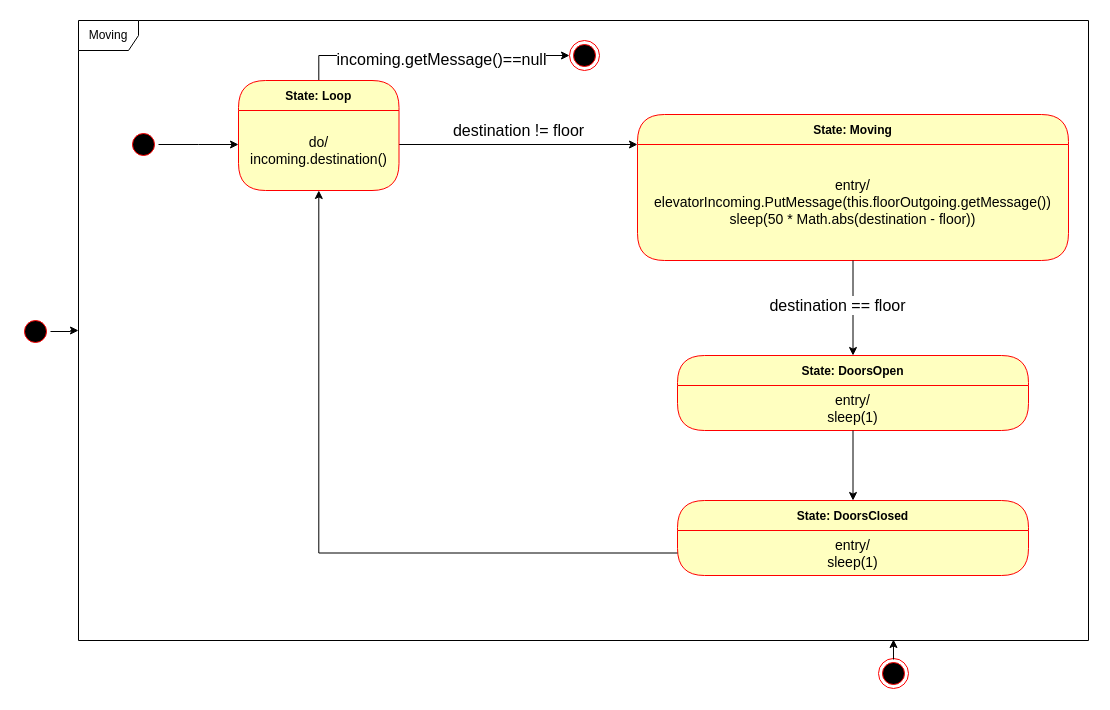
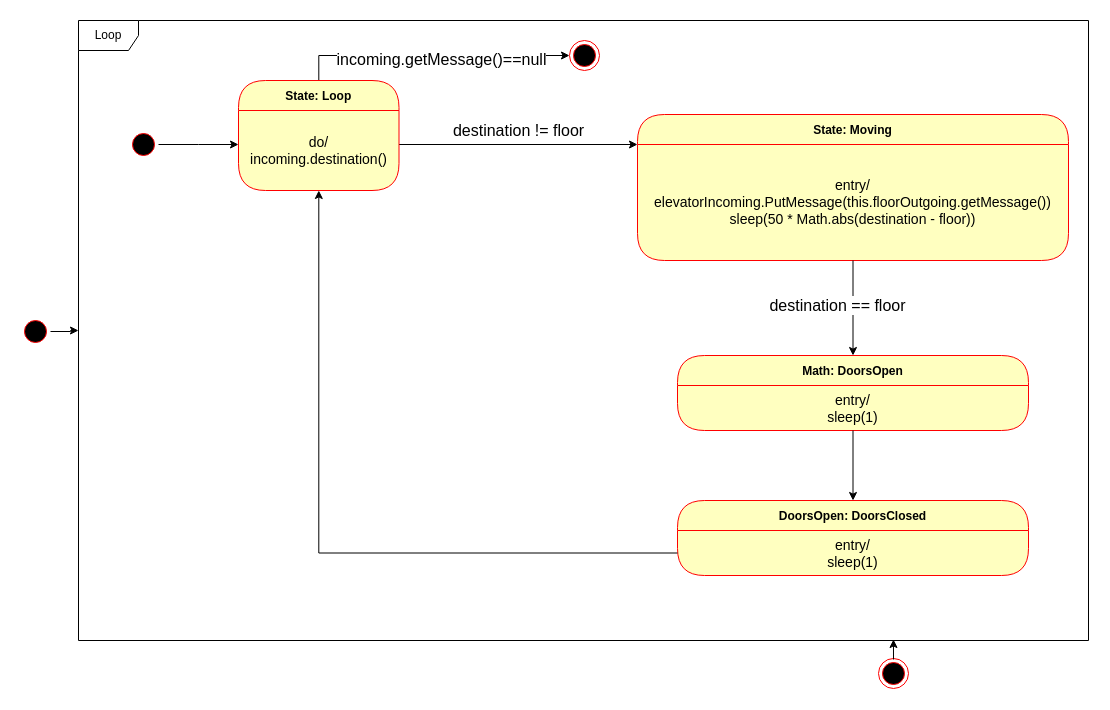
- <mxCell id="6" value="Moving" style="shape=umlFrame;whiteSpace=wrap;html=1;pointerEvents=0;" vertex="1" parent="1"><mxGeometry x="78" width="1010" height="620" as="geometry" y="20" /></mxCell>
+ <mxCell id="6" value="Loop" style="shape=umlFrame;whiteSpace=wrap;html=1;pointerEvents=0;" vertex="1" parent="1"><mxGeometry x="78" width="1010" height="620" as="geometry" y="20" /></mxCell>
- <mxCell id="18" value="State: DoorsOpen" style="swimlane;fontStyle=1;align=center;verticalAlign=middle;childLayout=stackLayout;horizontal=1;startSize=30;horizontalStack=0;resizeParent=0;resizeLast=1;container=0;fontColor=#000000;collapsible=0;rounded=1;arcSize=30;strokeColor=#ff0000;fillColor=#ffffc0;swimlaneFillColor=#ffffc0;dropTarget=0;" vertex="1" parent="1"><mxGeometry x="677" y="355" width="351" height="75" as="geometry" /></mxCell>
+ <mxCell id="18" value="Math: DoorsOpen" style="swimlane;fontStyle=1;align=center;verticalAlign=middle;childLayout=stackLayout;horizontal=1;startSize=30;horizontalStack=0;resizeParent=0;resizeLast=1;container=0;fontColor=#000000;collapsible=0;rounded=1;arcSize=30;strokeColor=#ff0000;fillColor=#ffffc0;swimlaneFillColor=#ffffc0;dropTarget=0;" vertex="1" parent="1"><mxGeometry x="677" y="355" width="351" height="75" as="geometry" /></mxCell>
- <mxCell id="22" value="State: DoorsClosed" style="swimlane;fontStyle=1;align=center;verticalAlign=middle;childLayout=stackLayout;horizontal=1;startSize=30;horizontalStack=0;resizeParent=0;resizeLast=1;container=0;fontColor=#000000;collapsible=0;rounded=1;arcSize=30;strokeColor=#ff0000;fillColor=#ffffc0;swimlaneFillColor=#ffffc0;dropTarget=0;" vertex="1" parent="1"><mxGeometry x="677" y="500" width="351" height="75" as="geometry" /></mxCell>
+ <mxCell id="22" value="DoorsOpen: DoorsClosed" style="swimlane;fontStyle=1;align=center;verticalAlign=middle;childLayout=stackLayout;horizontal=1;startSize=30;horizontalStack=0;resizeParent=0;resizeLast=1;container=0;fontColor=#000000;collapsible=0;rounded=1;arcSize=30;strokeColor=#ff0000;fillColor=#ffffc0;swimlaneFillColor=#ffffc0;dropTarget=0;" vertex="1" parent="1"><mxGeometry x="677" y="500" width="351" height="75" as="geometry" /></mxCell>
